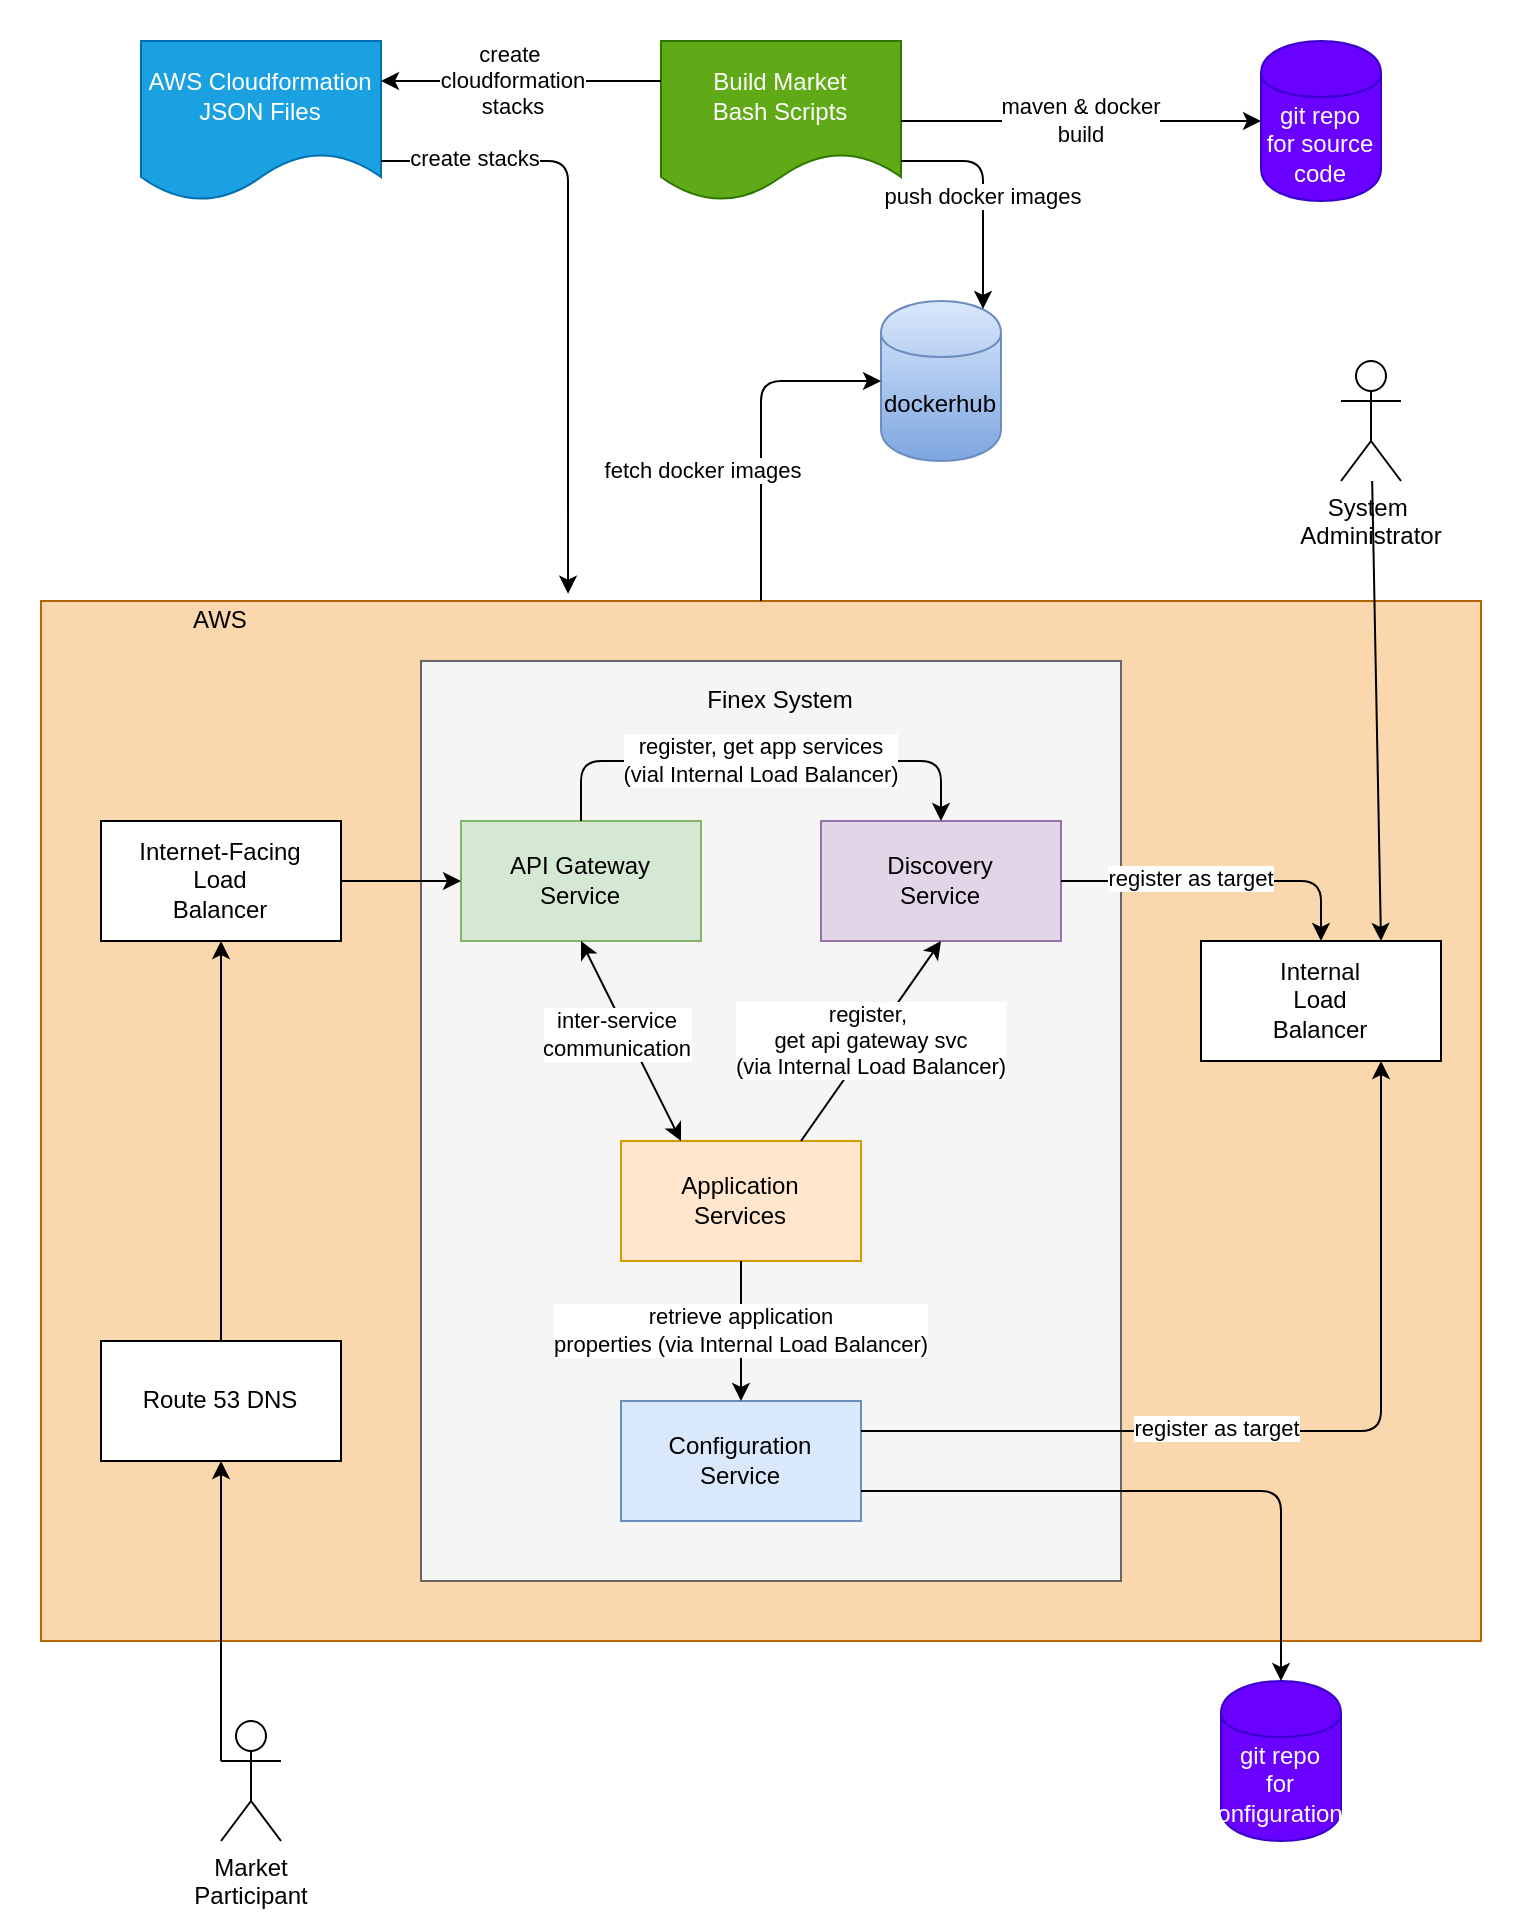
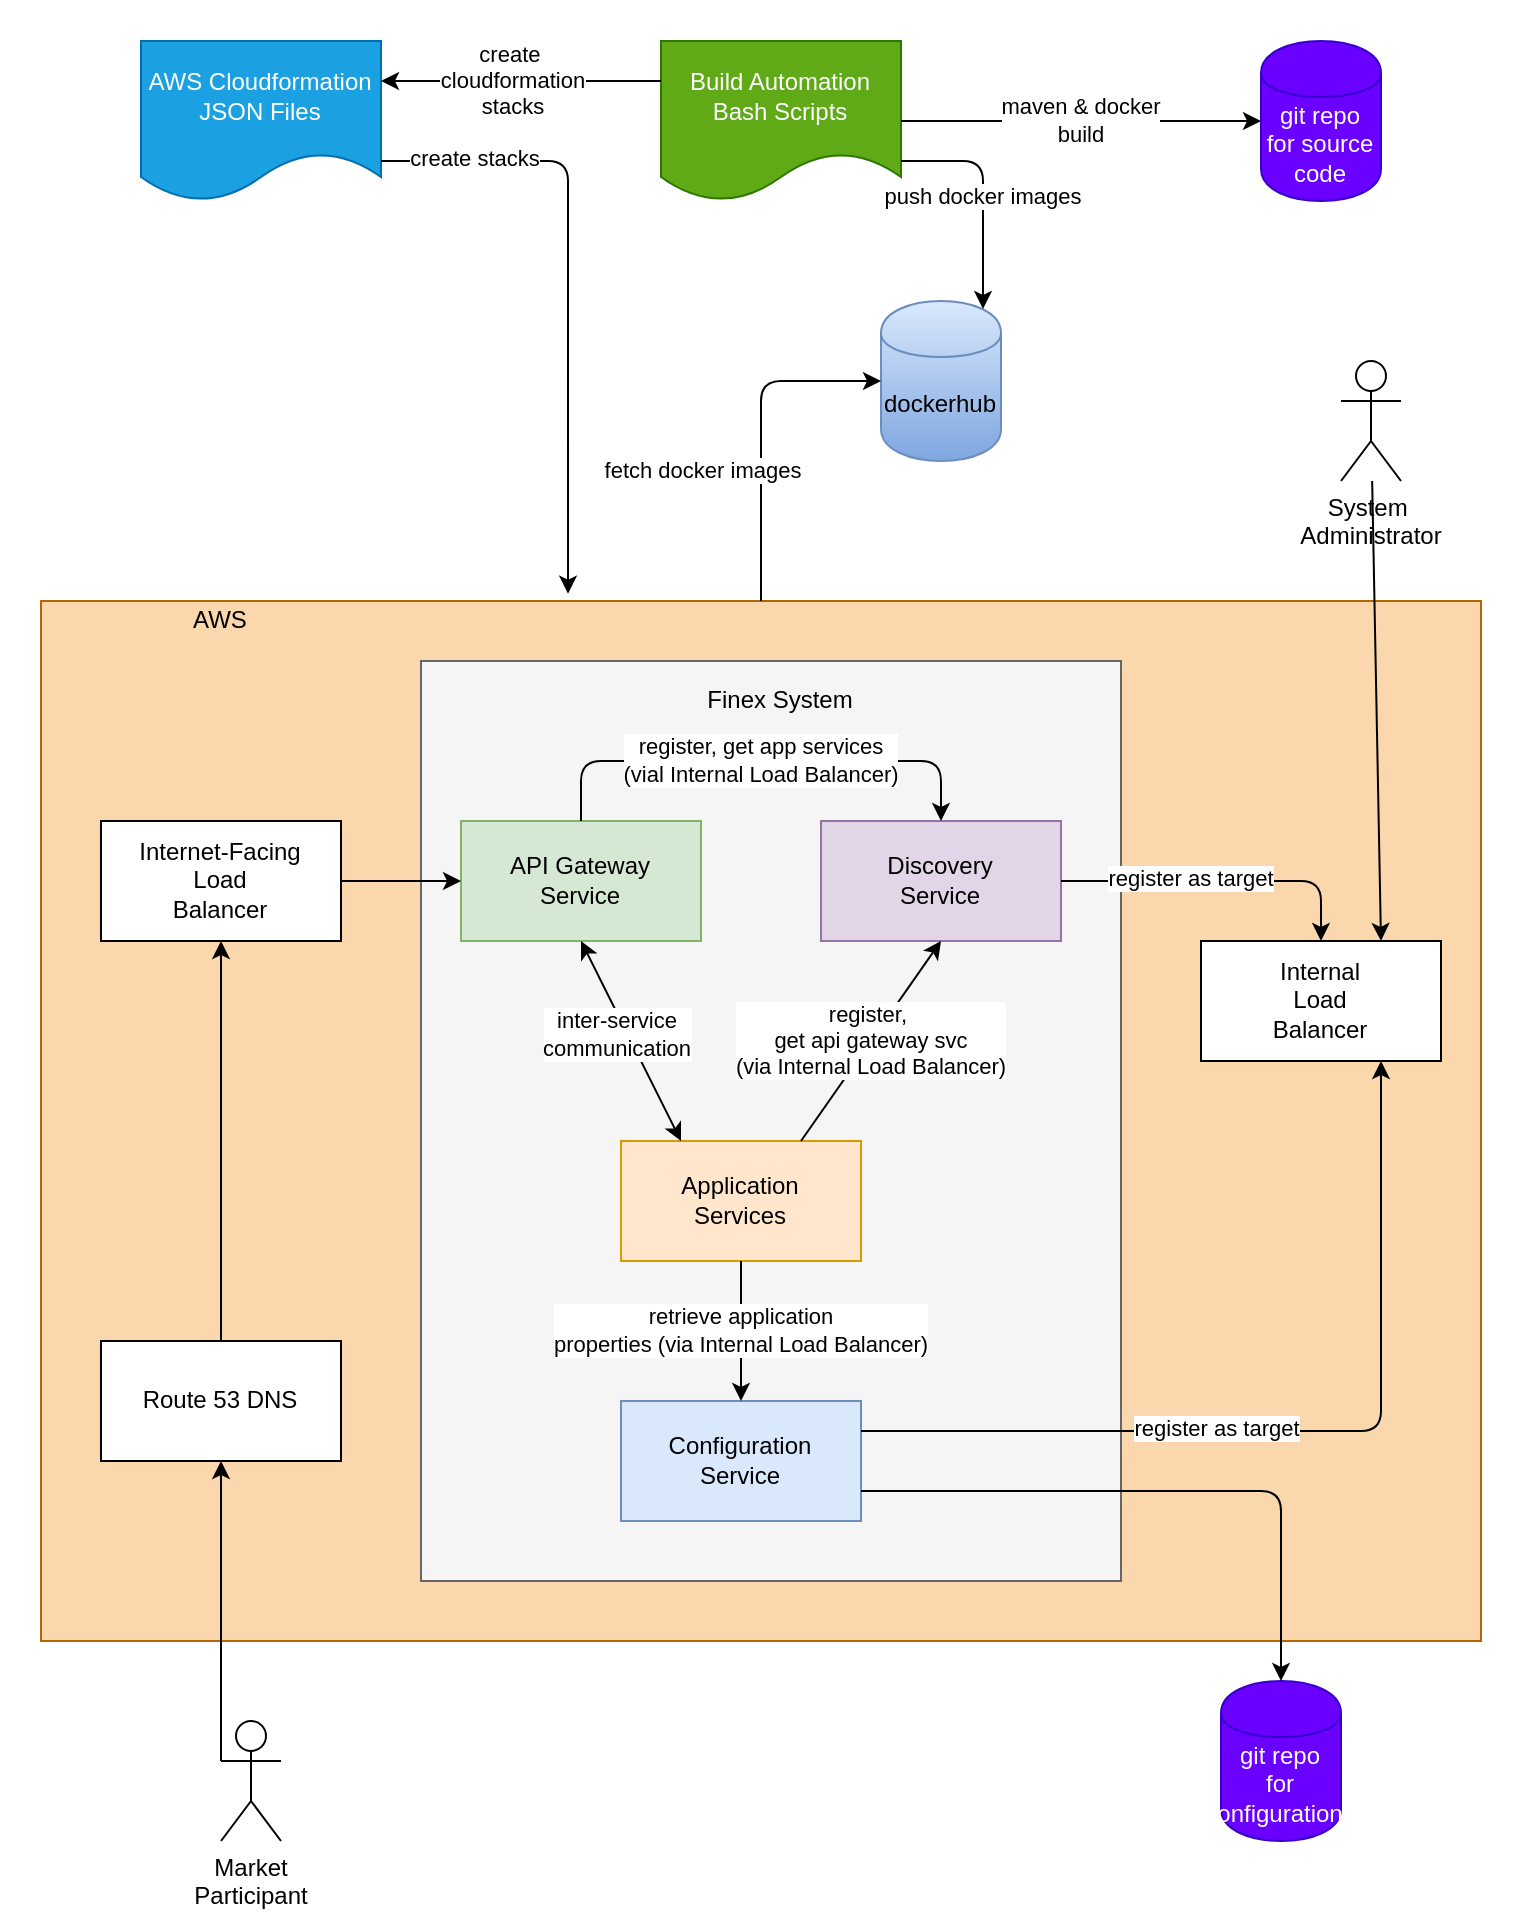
- <mxCell id="24" value="Build Market&lt;br&gt;Bash Scripts" style="shape=document;whiteSpace=wrap;html=1;boundedLbl=1;fillColor=#60a917;strokeColor=#2D7600;fontColor=#ffffff;" parent="1" vertex="1"><mxGeometry x="330" y="20" width="120" height="80" as="geometry" /></mxCell>
+ <mxCell id="24" value="Build Automation&lt;br&gt;Bash Scripts" style="shape=document;whiteSpace=wrap;html=1;boundedLbl=1;fillColor=#60a917;strokeColor=#2D7600;fontColor=#ffffff;" parent="1" vertex="1"><mxGeometry x="330" y="20" width="120" height="80" as="geometry" /></mxCell>
